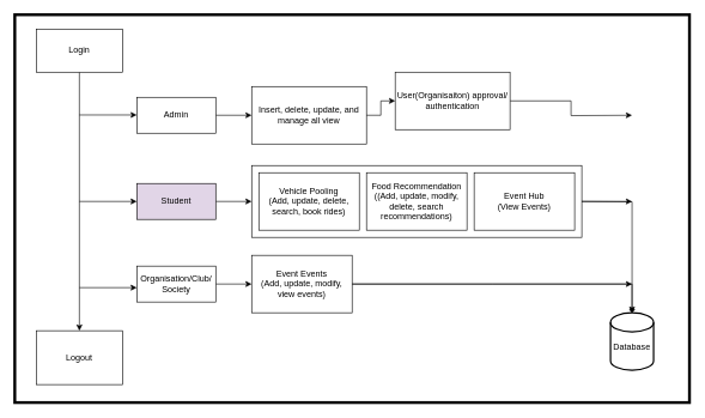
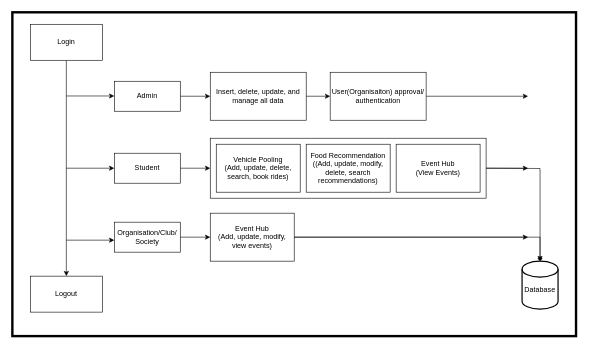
- <mxCell id="29" value="User(Organisaiton) approval/ authentication" style="rounded=0;whiteSpace=wrap;html=1;" vertex="1" parent="1"><mxGeometry x="550" y="100" width="160" height="80" as="geometry" /></mxCell>
+ <mxCell id="29" value="User(Organisaiton) approval/ authentication" style="rounded=0;whiteSpace=wrap;html=1;" vertex="1" parent="1"><mxGeometry x="550" y="120" width="160" height="80" as="geometry" /></mxCell>
- <mxCell id="12" value="Insert, delete, update, and manage all view" style="rounded=0;whiteSpace=wrap;html=1;" vertex="1" parent="1"><mxGeometry x="350" y="120" width="160" height="80" as="geometry" /></mxCell>
+ <mxCell id="12" value="Insert, delete, update, and manage all data" style="rounded=0;whiteSpace=wrap;html=1;" vertex="1" parent="1"><mxGeometry x="350" y="120" width="160" height="80" as="geometry" /></mxCell>
- <mxCell id="8" value="Student" style="rounded=0;whiteSpace=wrap;html=1;fillColor=#e1d5e7;" vertex="1" parent="1"><mxGeometry x="190" y="255" width="110" height="50" as="geometry" /></mxCell>
+ <mxCell id="8" value="Student" style="rounded=0;whiteSpace=wrap;html=1;" vertex="1" parent="1"><mxGeometry x="190" y="255" width="110" height="50" as="geometry" /></mxCell>
- <mxCell id="20" value="Event Events&lt;br&gt;(Add, update, modify, view events)" style="rounded=0;whiteSpace=wrap;html=1;" vertex="1" parent="1"><mxGeometry x="350" y="355" width="140" height="80" as="geometry" /></mxCell>
+ <mxCell id="20" value="Event Hub&lt;br&gt;(Add, update, modify, view events)" style="rounded=0;whiteSpace=wrap;html=1;" vertex="1" parent="1"><mxGeometry x="350" y="355" width="140" height="80" as="geometry" /></mxCell>
- <mxCell id="24" value="&lt;br&gt;Database" style="strokeWidth=2;html=1;shape=mxgraph.flowchart.database;whiteSpace=wrap;" vertex="1" parent="1"><mxGeometry x="850" y="435" width="60" height="80" as="geometry" /></mxCell>
+ <mxCell id="24" value="&lt;br&gt;Database" style="strokeWidth=2;html=1;shape=mxgraph.flowchart.database;whiteSpace=wrap;" vertex="1" parent="1"><mxGeometry x="870" y="435" width="60" height="80" as="geometry" /></mxCell>
- <mxCell id="4" value="Logout" style="rounded=0;whiteSpace=wrap;html=1;" vertex="1" parent="1"><mxGeometry x="50" y="460" width="120" height="75" as="geometry" /></mxCell>
+ <mxCell id="4" value="Logout" style="rounded=0;whiteSpace=wrap;html=1;" vertex="1" parent="1"><mxGeometry x="50" y="460" width="120" height="60" as="geometry" /></mxCell>
